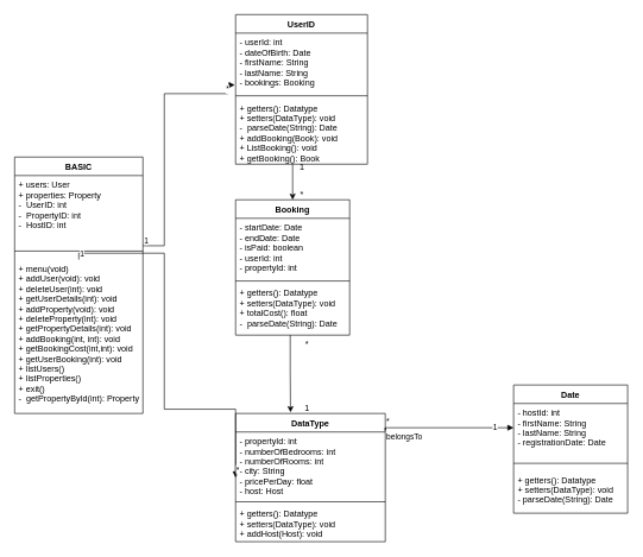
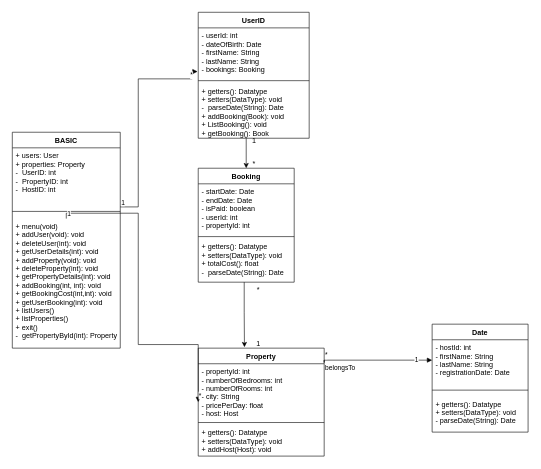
- <mxCell id="14" value="DataType" style="swimlane;fontStyle=1;align=center;verticalAlign=top;childLayout=stackLayout;horizontal=1;startSize=26;horizontalStack=0;resizeParent=1;resizeParentMax=0;resizeLast=0;collapsible=1;marginBottom=0;" parent="1" vertex="1"><mxGeometry x="330" y="580" width="210" height="180" as="geometry" /></mxCell>
+ <mxCell id="14" value="Property" style="swimlane;fontStyle=1;align=center;verticalAlign=top;childLayout=stackLayout;horizontal=1;startSize=26;horizontalStack=0;resizeParent=1;resizeParentMax=0;resizeLast=0;collapsible=1;marginBottom=0;" parent="1" vertex="1"><mxGeometry x="330" y="580" width="210" height="180" as="geometry" /></mxCell>
